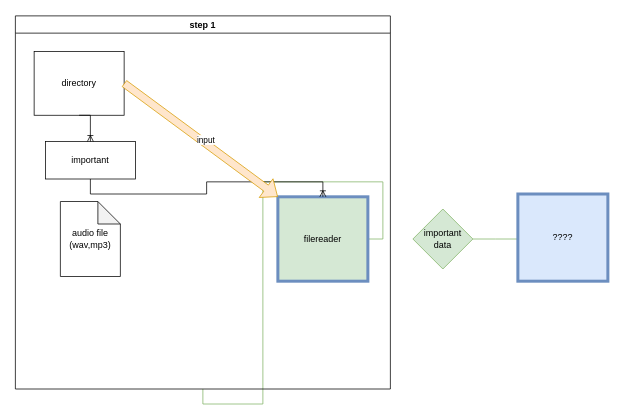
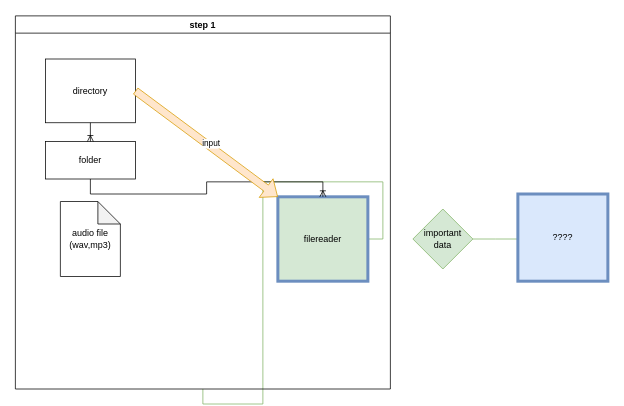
- <mxCell id="5" value="directory" style="rounded=0;whiteSpace=wrap;html=1;" vertex="1" parent="1"><mxGeometry x="45" y="68" width="120" height="85" as="geometry" /></mxCell>
+ <mxCell id="5" value="directory" style="rounded=0;whiteSpace=wrap;html=1;" vertex="1" parent="1"><mxGeometry x="60" y="78" width="120" height="85" as="geometry" /></mxCell>
- <mxCell id="7" value="important" style="rounded=0;whiteSpace=wrap;html=1;" vertex="1" parent="1"><mxGeometry x="60" y="188" width="120" height="50" as="geometry" /></mxCell>
+ <mxCell id="7" value="folder" style="rounded=0;whiteSpace=wrap;html=1;" vertex="1" parent="1"><mxGeometry x="60" y="188" width="120" height="50" as="geometry" /></mxCell>
